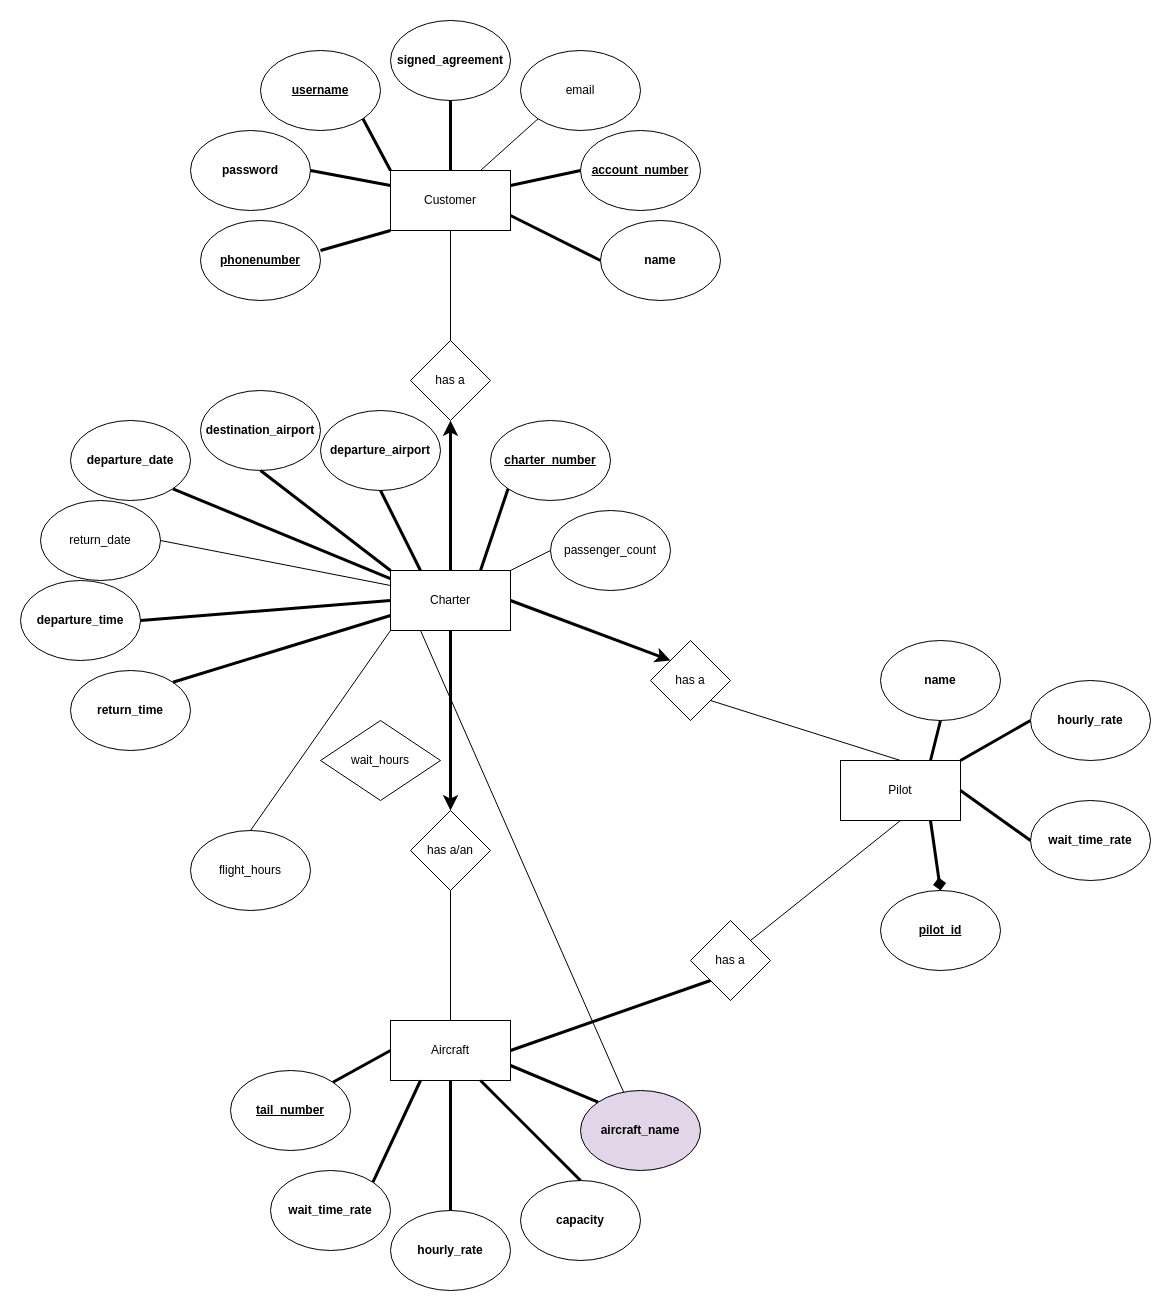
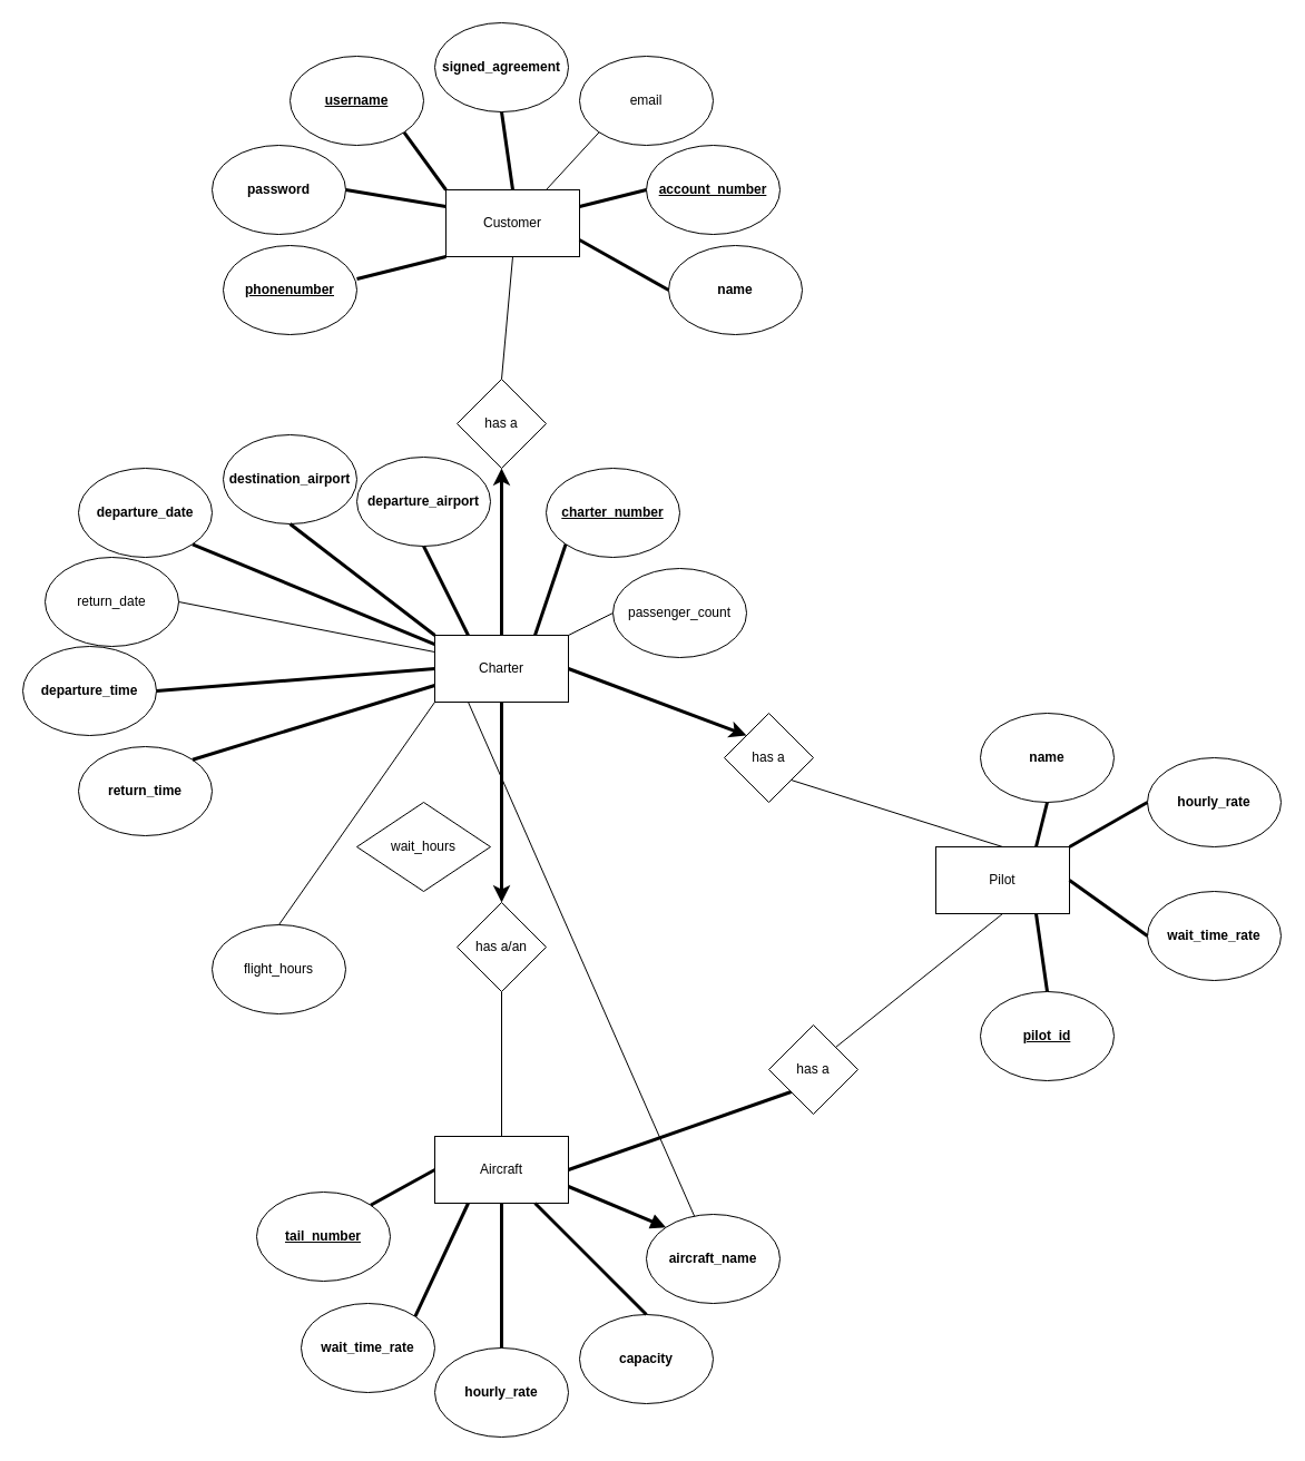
- <mxCell id="3" value="Customer" style="rounded=0;whiteSpace=wrap;html=1;" parent="1" vertex="1"><mxGeometry x="390" y="170" width="120" height="60" as="geometry" /></mxCell>
+ <mxCell id="3" value="Customer" style="rounded=0;whiteSpace=wrap;html=1;" parent="1" vertex="1"><mxGeometry x="400" y="170" width="120" height="60" as="geometry" /></mxCell>
- <mxCell id="66" value="" style="endArrow=diamond;html=1;strokeWidth=3;entryX=0.5;entryY=0;entryDx=0;entryDy=0;exitX=0.75;exitY=1;exitDx=0;exitDy=0;" edge="1" parent="1" source="5" target="35"><mxGeometry width="50" height="50" relative="1" as="geometry"><mxPoint x="940" y="780" as="sourcePoint" /><mxPoint x="990" y="730" as="targetPoint" /></mxGeometry></mxCell>
+ <mxCell id="66" value="" style="endArrow=none;html=1;strokeWidth=3;entryX=0.5;entryY=0;entryDx=0;entryDy=0;exitX=0.75;exitY=1;exitDx=0;exitDy=0;" edge="1" parent="1" source="5" target="35"><mxGeometry width="50" height="50" relative="1" as="geometry"><mxPoint x="940" y="780" as="sourcePoint" /><mxPoint x="990" y="730" as="targetPoint" /></mxGeometry></mxCell>
- <mxCell id="65" value="" style="endArrow=none;html=1;strokeWidth=3;entryX=0;entryY=0;entryDx=0;entryDy=0;exitX=1;exitY=0.75;exitDx=0;exitDy=0;" edge="1" parent="1" source="4" target="43"><mxGeometry width="50" height="50" relative="1" as="geometry"><mxPoint x="330" y="1110" as="sourcePoint" /><mxPoint x="380" y="1060" as="targetPoint" /></mxGeometry></mxCell>
+ <mxCell id="65" value="" style="endArrow=block;html=1;strokeWidth=3;entryX=0;entryY=0;entryDx=0;entryDy=0;exitX=1;exitY=0.75;exitDx=0;exitDy=0;" edge="1" parent="1" source="4" target="43"><mxGeometry width="50" height="50" relative="1" as="geometry"><mxPoint x="330" y="1110" as="sourcePoint" /><mxPoint x="380" y="1060" as="targetPoint" /></mxGeometry></mxCell>
- <mxCell id="43" value="&lt;b&gt;aircraft_name&lt;/b&gt;" style="ellipse;whiteSpace=wrap;html=1;fillColor=#e1d5e7;" vertex="1" parent="1"><mxGeometry x="580" y="1090" width="120" height="80" as="geometry" /></mxCell>
+ <mxCell id="43" value="&lt;b&gt;aircraft_name&lt;/b&gt;" style="ellipse;whiteSpace=wrap;html=1;" vertex="1" parent="1"><mxGeometry x="580" y="1090" width="120" height="80" as="geometry" /></mxCell>
